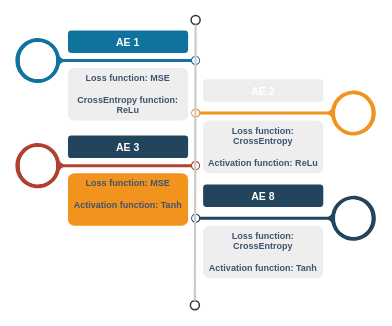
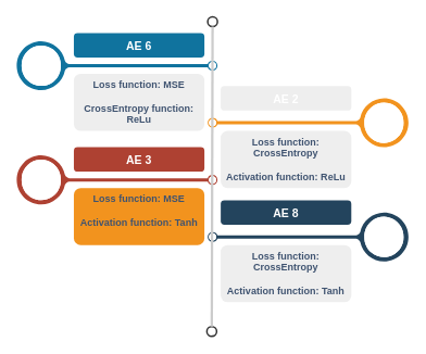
- <mxCell id="8" value="AE 1" style="fillColor=#10739E;strokecolor=none;rounded=1;fontColor=#FFFFFF;strokeColor=none;fontStyle=1;fontSize=14;" vertex="1" parent="1"><mxGeometry x="90" y="40" width="160" height="30" as="geometry" /></mxCell>
+ <mxCell id="8" value="AE 6" style="fillColor=#10739E;strokecolor=none;rounded=1;fontColor=#FFFFFF;strokeColor=none;fontStyle=1;fontSize=14;" vertex="1" parent="1"><mxGeometry x="90" y="40" width="160" height="30" as="geometry" /></mxCell>
- <mxCell id="10" value="AE 3" style="fillColor=#23445d;strokecolor=none;rounded=1;fontColor=#FFFFFF;strokeColor=none;fontStyle=1;fontSize=14;" vertex="1" parent="1"><mxGeometry x="90" y="180" width="160" height="30" as="geometry" /></mxCell>
+ <mxCell id="10" value="AE 3" style="fillColor=#AE4132;strokecolor=none;rounded=1;fontColor=#FFFFFF;strokeColor=none;fontStyle=1;fontSize=14;" vertex="1" parent="1"><mxGeometry x="90" y="180" width="160" height="30" as="geometry" /></mxCell>
